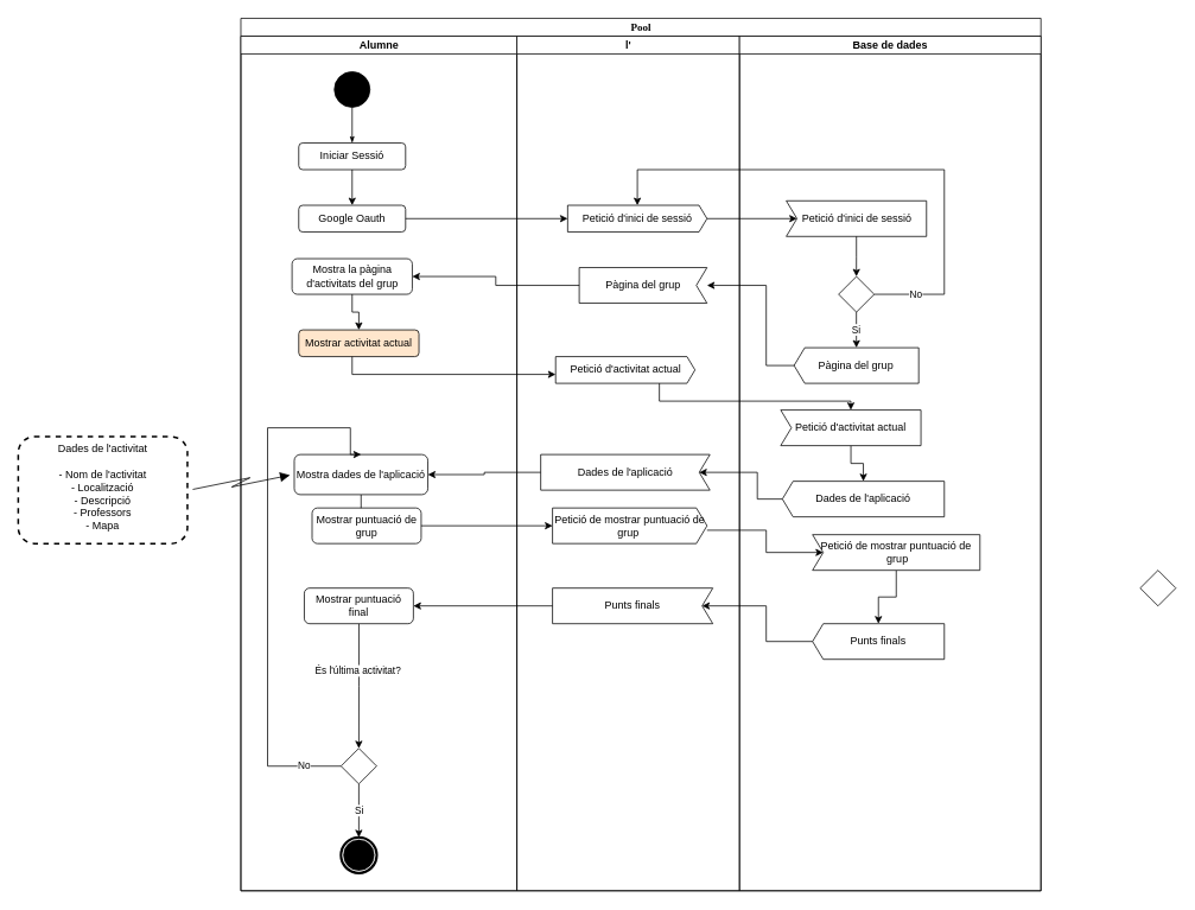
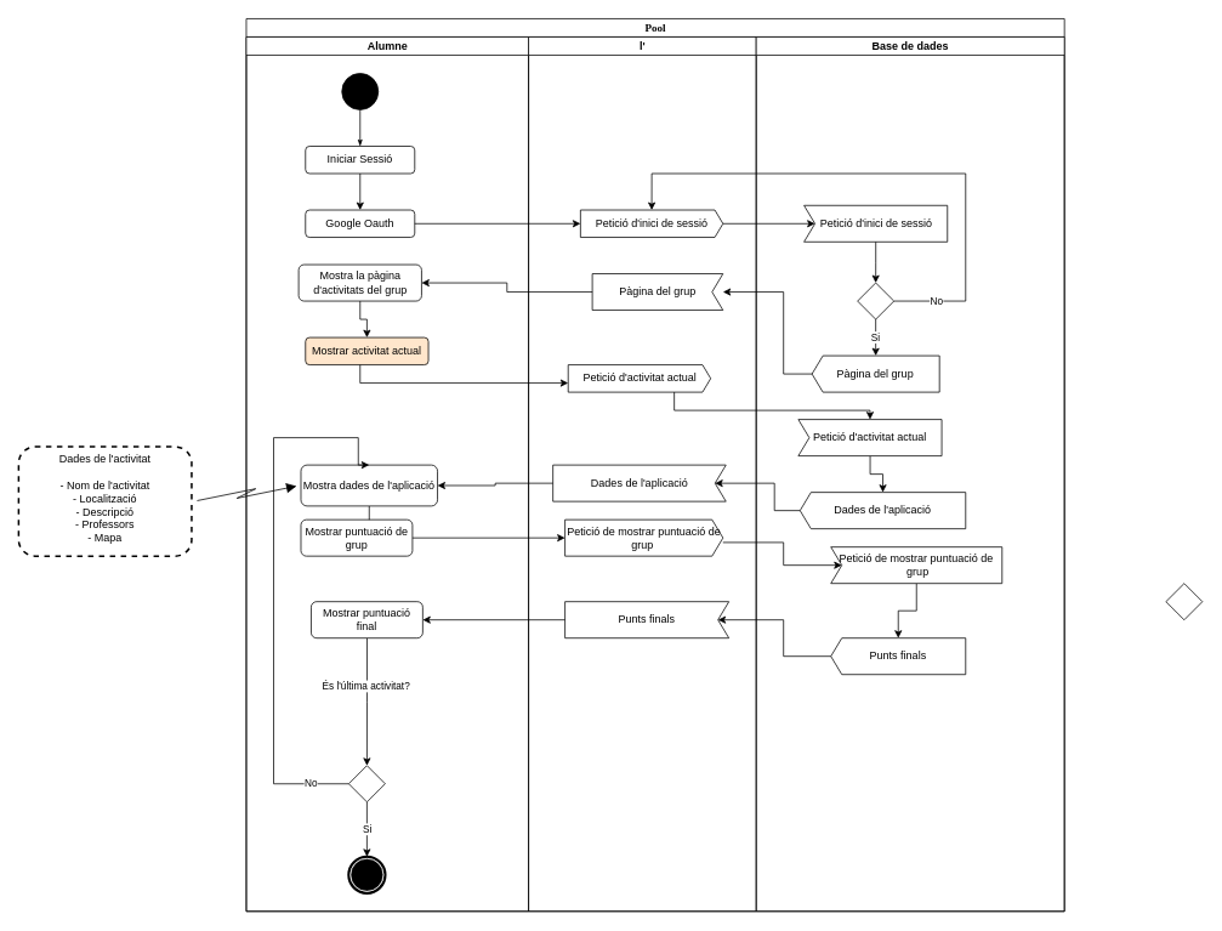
- <mxCell id="14" value="Mostrar puntuació de grup" style="rounded=1;whiteSpace=wrap;html=1;labelBorderColor=none;" parent="3" vertex="1"><mxGeometry x="80" y="530" width="122.5" height="40" as="geometry" /></mxCell>
+ <mxCell id="14" value="Mostrar puntuació de grup" style="rounded=1;whiteSpace=wrap;html=1;labelBorderColor=none;" parent="3" vertex="1"><mxGeometry x="60" y="530" width="122.5" height="40" as="geometry" /></mxCell>
